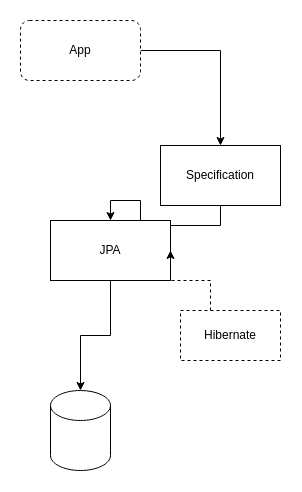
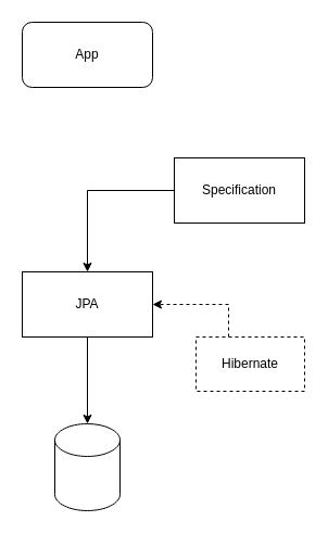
- <mxCell id="4" value="App" style="rounded=1;whiteSpace=wrap;html=1;dashed=1;" parent="1" vertex="1"><mxGeometry x="20" y="20" width="120" height="60" as="geometry" /></mxCell>
+ <mxCell id="4" value="App" style="rounded=1;whiteSpace=wrap;html=1;" parent="1" vertex="1"><mxGeometry x="20" y="20" width="120" height="60" as="geometry" /></mxCell>
- <mxCell id="3" style="edgeStyle=orthogonalEdgeStyle;rounded=0;orthogonalLoop=1;jettySize=auto;html=1;" parent="1" source="4" target="6" edge="1"><mxGeometry relative="1" as="geometry" /></mxCell>
- <mxCell id="8" value="JPA" style="rounded=0;whiteSpace=wrap;html=1;" parent="1" vertex="1"><mxGeometry x="50" y="220" width="120" height="60" as="geometry" /></mxCell>
+ <mxCell id="8" value="JPA" style="rounded=0;whiteSpace=wrap;html=1;" parent="1" vertex="1"><mxGeometry x="20" y="250" width="120" height="60" as="geometry" /></mxCell>
